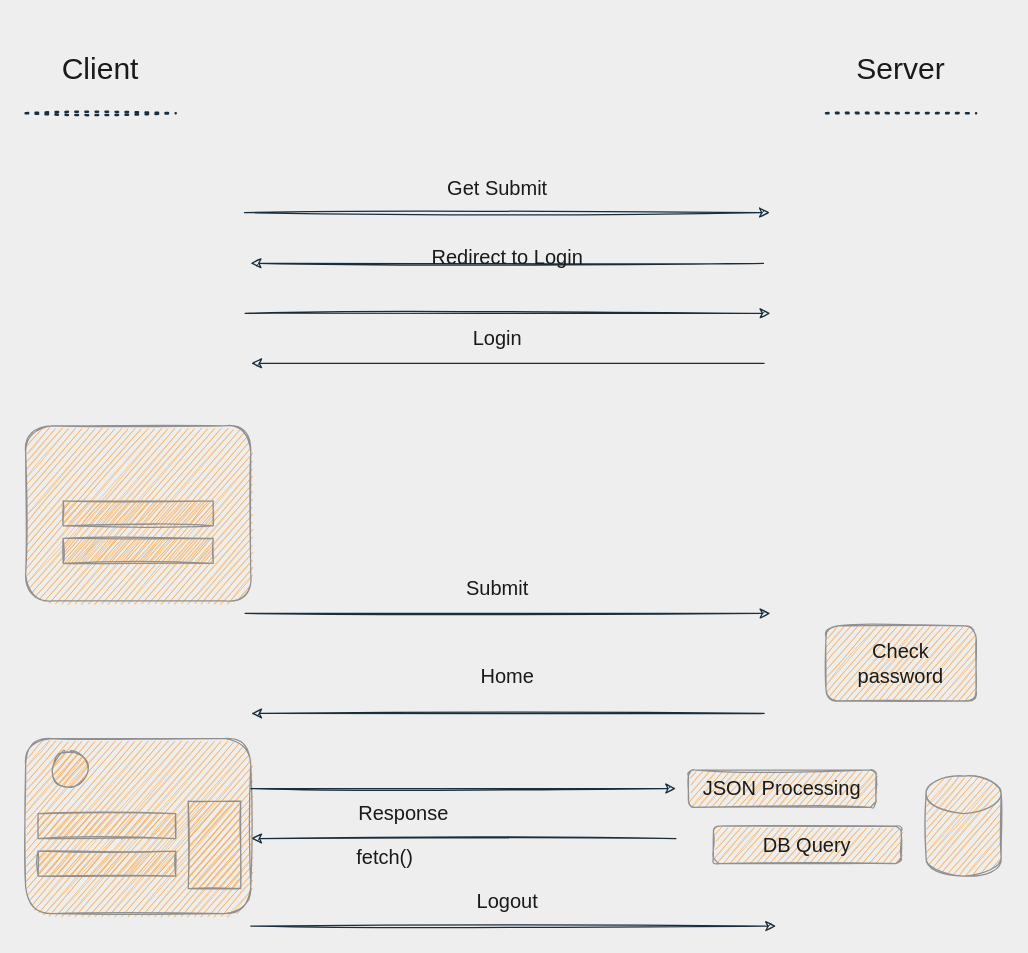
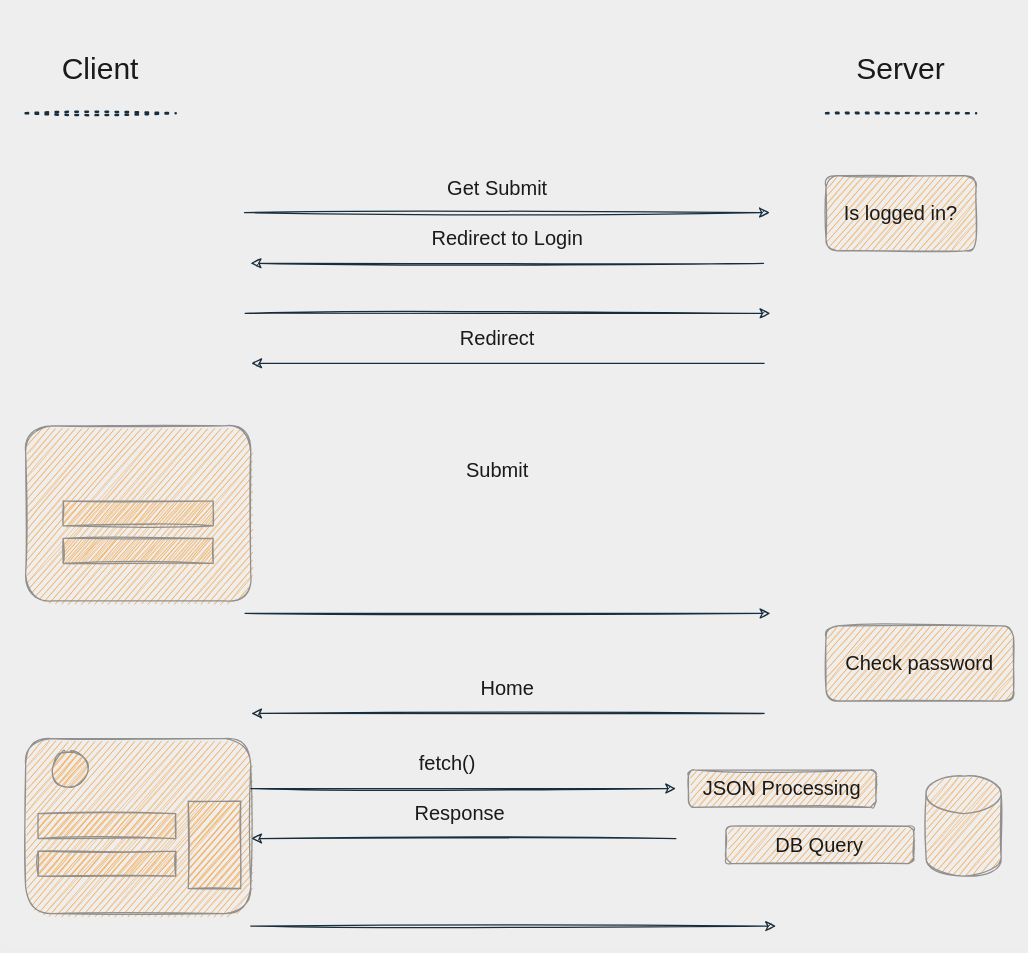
+ <mxCell id="6" value="Is logged in?" style="rounded=1;whiteSpace=wrap;html=1;fontSize=16;fillColor=#F5AB50;strokeColor=#909090;fontColor=#1A1A1A;sketch=1;" vertex="1" parent="1"><mxGeometry x="660" y="140" width="120" height="60" as="geometry" /></mxCell>
- <mxCell id="8" value="Redirect to Login" style="text;html=1;strokeColor=none;fillColor=none;align=center;verticalAlign=middle;whiteSpace=wrap;rounded=0;fontSize=16;fontColor=#1A1A1A;sketch=1;" vertex="1" parent="1"><mxGeometry x="328" y="195" width="155" height="20" as="geometry" /></mxCell>
+ <mxCell id="8" value="Redirect to Login" style="text;html=1;strokeColor=none;fillColor=none;align=center;verticalAlign=middle;whiteSpace=wrap;rounded=0;fontSize=16;fontColor=#1A1A1A;sketch=1;" vertex="1" parent="1"><mxGeometry x="328" y="180" width="155" height="20" as="geometry" /></mxCell>
- <mxCell id="15" value="Login" style="text;html=1;strokeColor=none;fillColor=none;align=center;verticalAlign=middle;whiteSpace=wrap;rounded=0;fontSize=16;fontColor=#1A1A1A;sketch=1;" vertex="1" parent="1"><mxGeometry x="320" y="260" width="155" height="20" as="geometry" /></mxCell>
+ <mxCell id="15" value="Redirect" style="text;html=1;strokeColor=none;fillColor=none;align=center;verticalAlign=middle;whiteSpace=wrap;rounded=0;fontSize=16;fontColor=#1A1A1A;sketch=1;" vertex="1" parent="1"><mxGeometry x="320" y="260" width="155" height="20" as="geometry" /></mxCell>
- <mxCell id="17" value="Submit" style="text;html=1;strokeColor=none;fillColor=none;align=center;verticalAlign=middle;whiteSpace=wrap;rounded=0;fontSize=16;fontColor=#1A1A1A;sketch=1;" vertex="1" parent="1"><mxGeometry x="320" y="460" width="155" height="20" as="geometry" /></mxCell>
+ <mxCell id="17" value="Submit" style="text;html=1;strokeColor=none;fillColor=none;align=center;verticalAlign=middle;whiteSpace=wrap;rounded=0;fontSize=16;fontColor=#1A1A1A;sketch=1;" vertex="1" parent="1"><mxGeometry x="320" y="365" width="155" height="20" as="geometry" /></mxCell>
- <mxCell id="18" value="Check password" style="rounded=1;whiteSpace=wrap;html=1;fontSize=16;fillColor=#F5AB50;strokeColor=#909090;fontColor=#1A1A1A;sketch=1;" vertex="1" parent="1"><mxGeometry x="660" y="500" width="120" height="60" as="geometry" /></mxCell>
+ <mxCell id="18" value="Check password" style="rounded=1;whiteSpace=wrap;html=1;fontSize=16;fillColor=#F5AB50;strokeColor=#909090;fontColor=#1A1A1A;sketch=1;" vertex="1" parent="1"><mxGeometry x="660" y="500" width="150" height="60" as="geometry" /></mxCell>
- <mxCell id="20" value="Home" style="text;html=1;strokeColor=none;fillColor=none;align=center;verticalAlign=middle;whiteSpace=wrap;rounded=0;fontSize=16;fontColor=#1A1A1A;sketch=1;" vertex="1" parent="1"><mxGeometry x="328" y="530" width="155" height="20" as="geometry" /></mxCell>
+ <mxCell id="20" value="Home" style="text;html=1;strokeColor=none;fillColor=none;align=center;verticalAlign=middle;whiteSpace=wrap;rounded=0;fontSize=16;fontColor=#1A1A1A;sketch=1;" vertex="1" parent="1"><mxGeometry x="328" y="540" width="155" height="20" as="geometry" /></mxCell>
- <mxCell id="35" value="Response" style="text;html=1;strokeColor=none;fillColor=none;align=center;verticalAlign=middle;whiteSpace=wrap;rounded=0;fontSize=16;fontColor=#1A1A1A;sketch=1;" vertex="1" parent="1"><mxGeometry x="245" y="640" width="155" height="20" as="geometry" /></mxCell>
+ <mxCell id="35" value="Response" style="text;html=1;strokeColor=none;fillColor=none;align=center;verticalAlign=middle;whiteSpace=wrap;rounded=0;fontSize=16;fontColor=#1A1A1A;sketch=1;" vertex="1" parent="1"><mxGeometry x="290" y="640" width="155" height="20" as="geometry" /></mxCell>
- <mxCell id="32" value="DB Query" style="rounded=1;whiteSpace=wrap;html=1;fontSize=16;fillColor=#F5AB50;strokeColor=#909090;fontColor=#1A1A1A;sketch=1;" vertex="1" parent="1"><mxGeometry x="570" y="660" width="150" height="30" as="geometry" /></mxCell>
+ <mxCell id="32" value="DB Query" style="rounded=1;whiteSpace=wrap;html=1;fontSize=16;fillColor=#F5AB50;strokeColor=#909090;fontColor=#1A1A1A;sketch=1;" vertex="1" parent="1"><mxGeometry x="580" y="660" width="150" height="30" as="geometry" /></mxCell>
- <mxCell id="34" value="fetch()" style="text;html=1;strokeColor=none;fillColor=none;align=center;verticalAlign=middle;whiteSpace=wrap;rounded=0;fontSize=16;fontColor=#1A1A1A;sketch=1;" vertex="1" parent="1"><mxGeometry x="230" y="675" width="155" height="20" as="geometry" /></mxCell>
+ <mxCell id="34" value="fetch()" style="text;html=1;strokeColor=none;fillColor=none;align=center;verticalAlign=middle;whiteSpace=wrap;rounded=0;fontSize=16;fontColor=#1A1A1A;sketch=1;" vertex="1" parent="1"><mxGeometry x="280" y="600" width="155" height="20" as="geometry" /></mxCell>
- <mxCell id="28" value="Logout" style="text;html=1;strokeColor=none;fillColor=none;align=center;verticalAlign=middle;whiteSpace=wrap;rounded=0;fontSize=16;fontColor=#1A1A1A;sketch=1;" vertex="1" parent="1"><mxGeometry x="328" y="710" width="155" height="20" as="geometry" /></mxCell>
